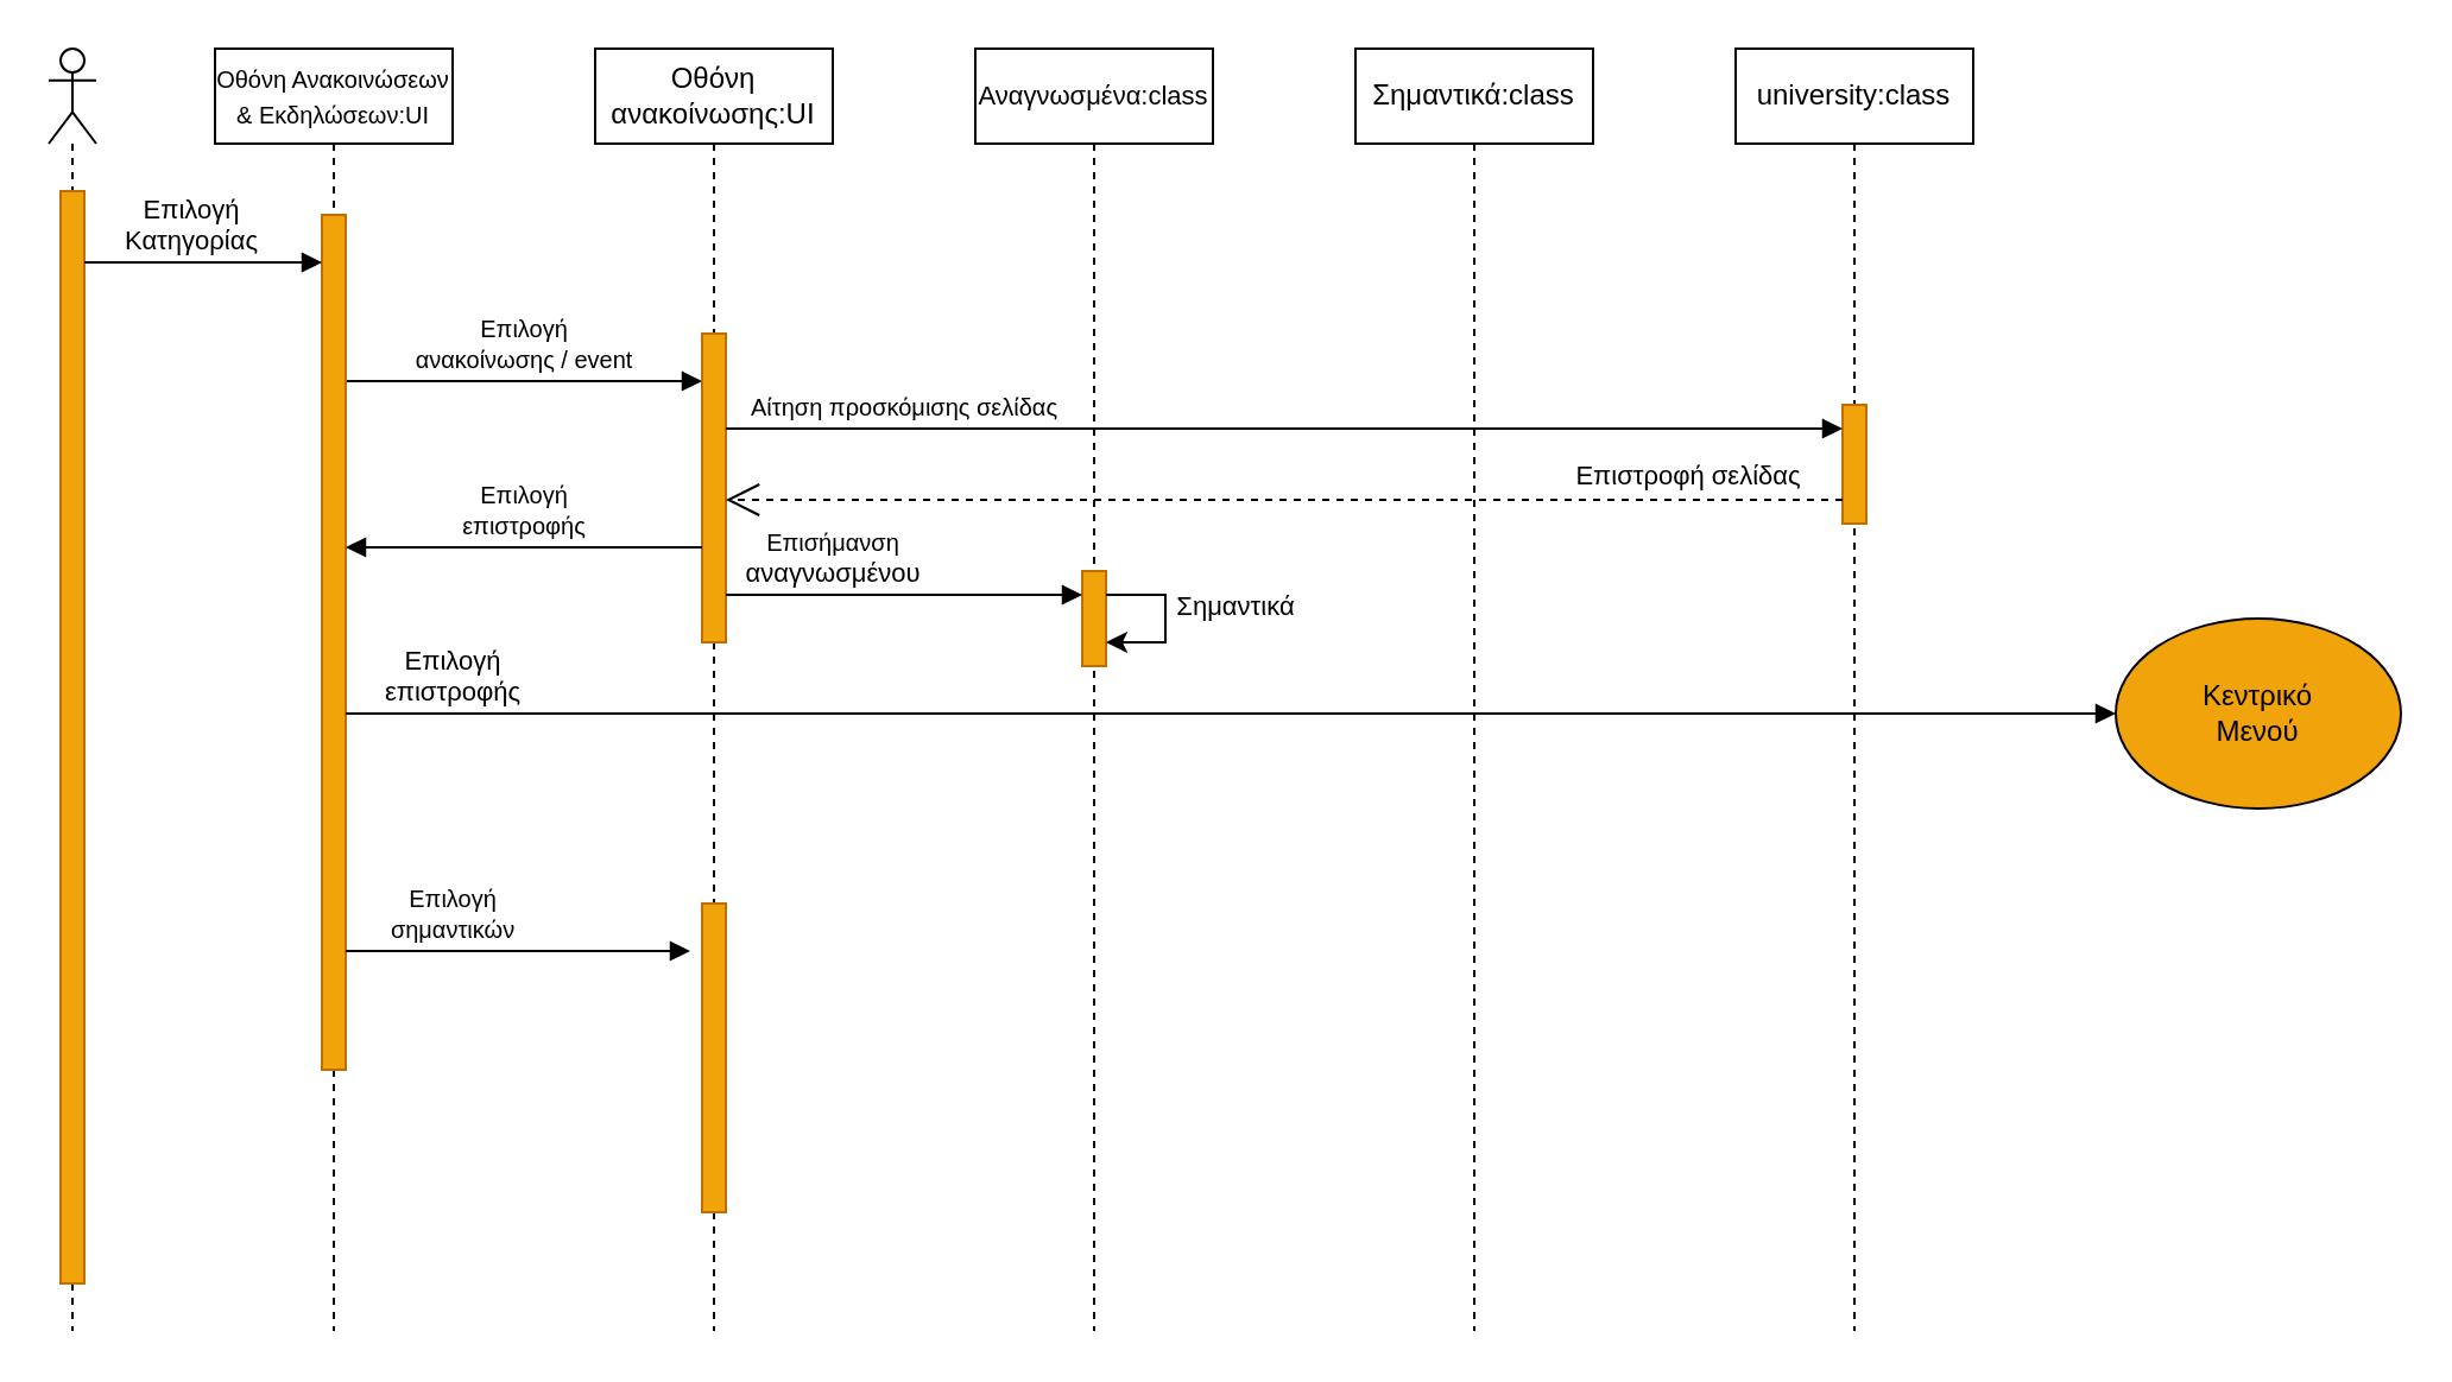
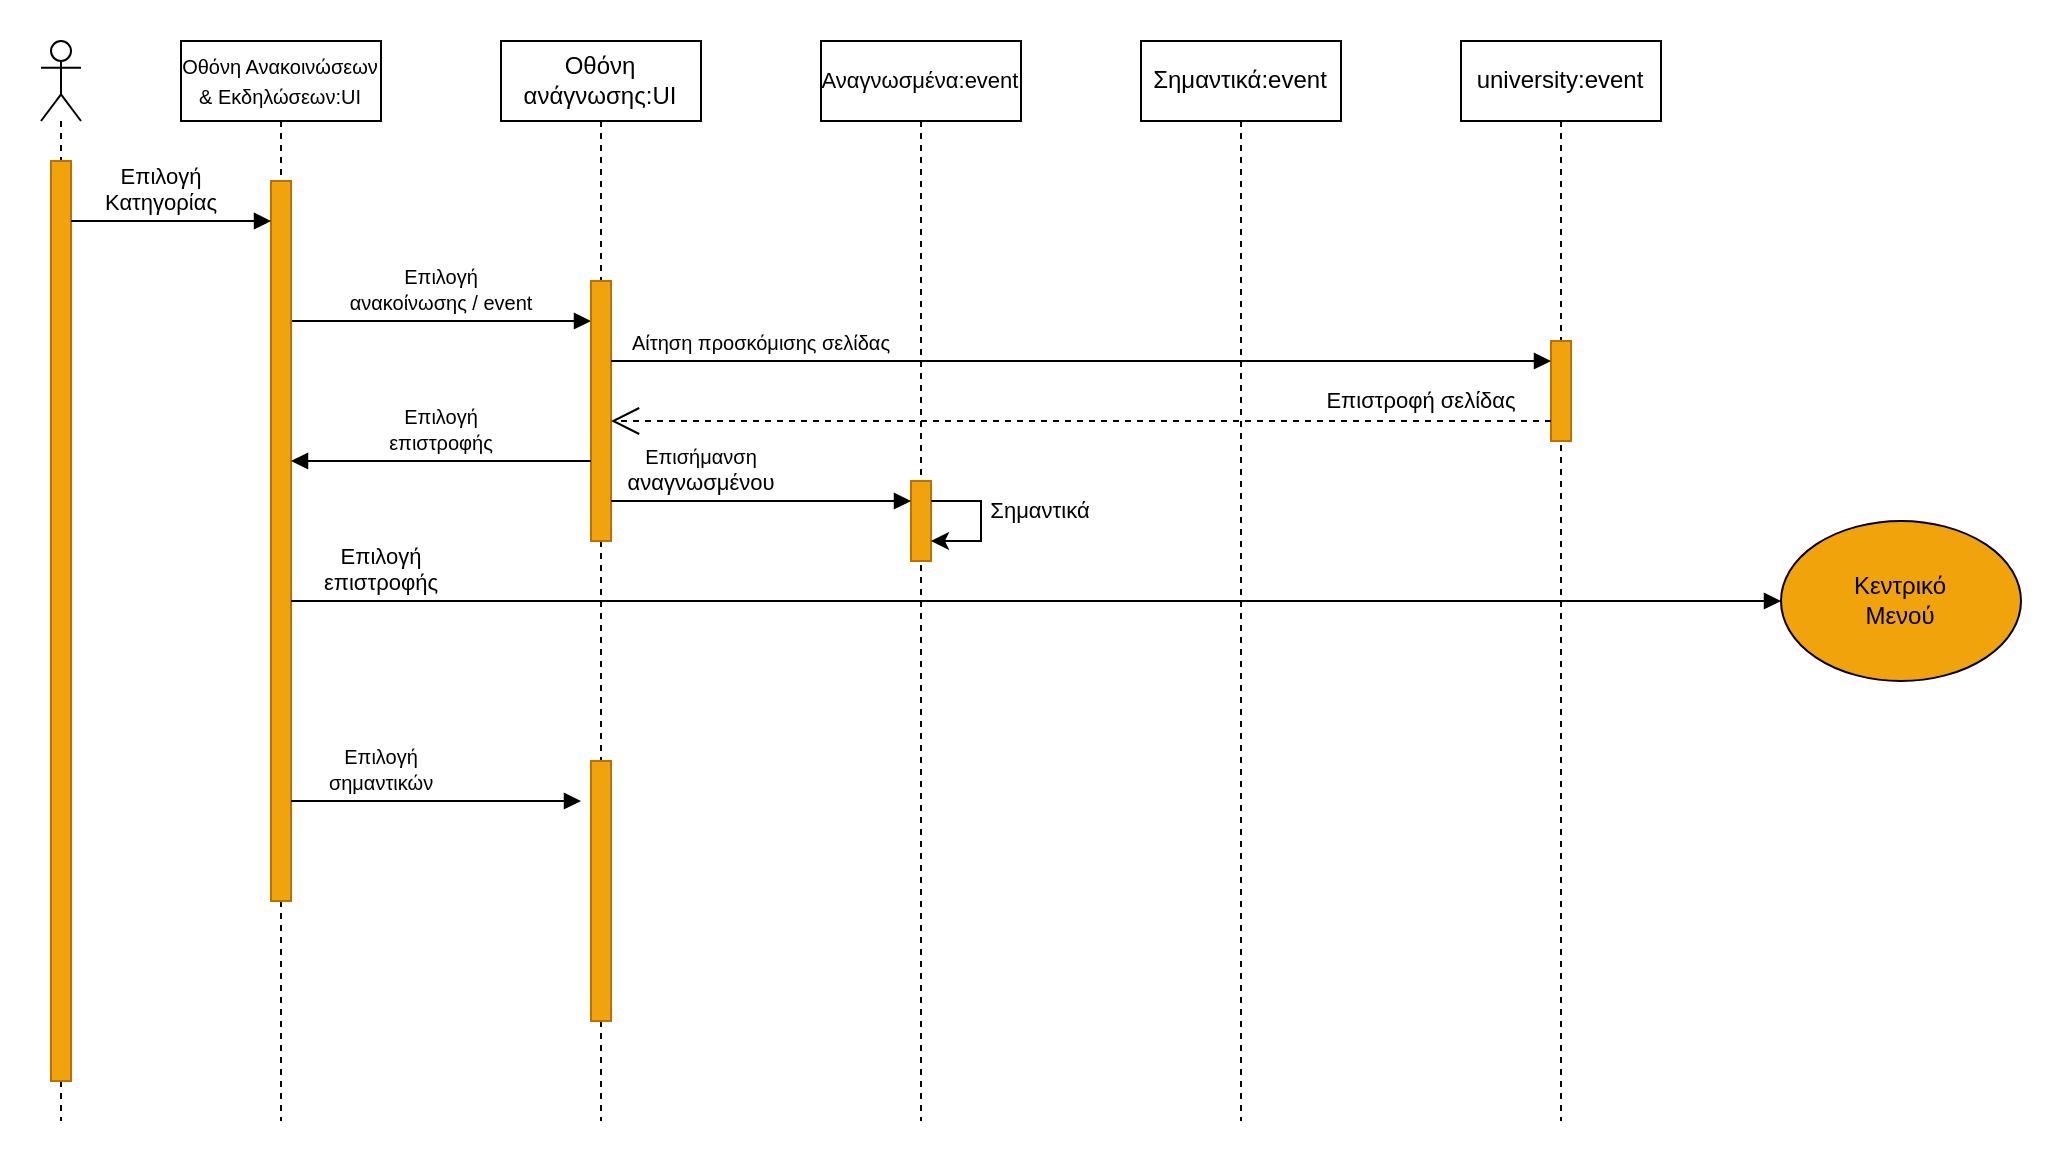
- <mxCell id="7" value="Οθόνη ανακοίνωσης:UI" style="shape=umlLifeline;perimeter=lifelinePerimeter;whiteSpace=wrap;html=1;container=1;dropTarget=0;collapsible=0;recursiveResize=0;outlineConnect=0;portConstraint=eastwest;newEdgeStyle={&quot;edgeStyle&quot;:&quot;elbowEdgeStyle&quot;,&quot;elbow&quot;:&quot;vertical&quot;,&quot;curved&quot;:0,&quot;rounded&quot;:0};" vertex="1" parent="1"><mxGeometry x="250" y="20" width="100" height="540" as="geometry" /></mxCell>
+ <mxCell id="7" value="Οθόνη ανάγνωσης:UI" style="shape=umlLifeline;perimeter=lifelinePerimeter;whiteSpace=wrap;html=1;container=1;dropTarget=0;collapsible=0;recursiveResize=0;outlineConnect=0;portConstraint=eastwest;newEdgeStyle={&quot;edgeStyle&quot;:&quot;elbowEdgeStyle&quot;,&quot;elbow&quot;:&quot;vertical&quot;,&quot;curved&quot;:0,&quot;rounded&quot;:0};" vertex="1" parent="1"><mxGeometry x="250" y="20" width="100" height="540" as="geometry" /></mxCell>
- <mxCell id="10" value="&lt;font style=&quot;font-size: 11px;&quot;&gt;Αναγνωσμένα:class&lt;/font&gt;" style="shape=umlLifeline;perimeter=lifelinePerimeter;whiteSpace=wrap;html=1;container=1;dropTarget=0;collapsible=0;recursiveResize=0;outlineConnect=0;portConstraint=eastwest;newEdgeStyle={&quot;edgeStyle&quot;:&quot;elbowEdgeStyle&quot;,&quot;elbow&quot;:&quot;vertical&quot;,&quot;curved&quot;:0,&quot;rounded&quot;:0};" vertex="1" parent="1"><mxGeometry x="410" y="20" width="100" height="540" as="geometry" /></mxCell>
+ <mxCell id="10" value="&lt;font style=&quot;font-size: 11px;&quot;&gt;Αναγνωσμένα:event&lt;/font&gt;" style="shape=umlLifeline;perimeter=lifelinePerimeter;whiteSpace=wrap;html=1;container=1;dropTarget=0;collapsible=0;recursiveResize=0;outlineConnect=0;portConstraint=eastwest;newEdgeStyle={&quot;edgeStyle&quot;:&quot;elbowEdgeStyle&quot;,&quot;elbow&quot;:&quot;vertical&quot;,&quot;curved&quot;:0,&quot;rounded&quot;:0};" vertex="1" parent="1"><mxGeometry x="410" y="20" width="100" height="540" as="geometry" /></mxCell>
- <mxCell id="13" value="Σημαντικά:class" style="shape=umlLifeline;perimeter=lifelinePerimeter;whiteSpace=wrap;html=1;container=1;dropTarget=0;collapsible=0;recursiveResize=0;outlineConnect=0;portConstraint=eastwest;newEdgeStyle={&quot;edgeStyle&quot;:&quot;elbowEdgeStyle&quot;,&quot;elbow&quot;:&quot;vertical&quot;,&quot;curved&quot;:0,&quot;rounded&quot;:0};" vertex="1" parent="1"><mxGeometry x="570" y="20" width="100" height="540" as="geometry" /></mxCell>
+ <mxCell id="13" value="Σημαντικά:event" style="shape=umlLifeline;perimeter=lifelinePerimeter;whiteSpace=wrap;html=1;container=1;dropTarget=0;collapsible=0;recursiveResize=0;outlineConnect=0;portConstraint=eastwest;newEdgeStyle={&quot;edgeStyle&quot;:&quot;elbowEdgeStyle&quot;,&quot;elbow&quot;:&quot;vertical&quot;,&quot;curved&quot;:0,&quot;rounded&quot;:0};" vertex="1" parent="1"><mxGeometry x="570" y="20" width="100" height="540" as="geometry" /></mxCell>
- <mxCell id="14" value="university:class" style="shape=umlLifeline;perimeter=lifelinePerimeter;whiteSpace=wrap;html=1;container=1;dropTarget=0;collapsible=0;recursiveResize=0;outlineConnect=0;portConstraint=eastwest;newEdgeStyle={&quot;edgeStyle&quot;:&quot;elbowEdgeStyle&quot;,&quot;elbow&quot;:&quot;vertical&quot;,&quot;curved&quot;:0,&quot;rounded&quot;:0};" vertex="1" parent="1"><mxGeometry x="730" y="20" width="100" height="540" as="geometry" /></mxCell>
+ <mxCell id="14" value="university:event" style="shape=umlLifeline;perimeter=lifelinePerimeter;whiteSpace=wrap;html=1;container=1;dropTarget=0;collapsible=0;recursiveResize=0;outlineConnect=0;portConstraint=eastwest;newEdgeStyle={&quot;edgeStyle&quot;:&quot;elbowEdgeStyle&quot;,&quot;elbow&quot;:&quot;vertical&quot;,&quot;curved&quot;:0,&quot;rounded&quot;:0};" vertex="1" parent="1"><mxGeometry x="730" y="20" width="100" height="540" as="geometry" /></mxCell>
